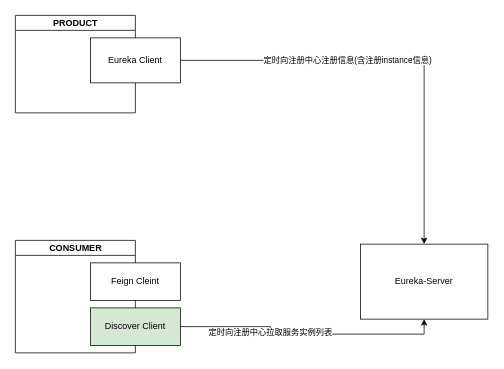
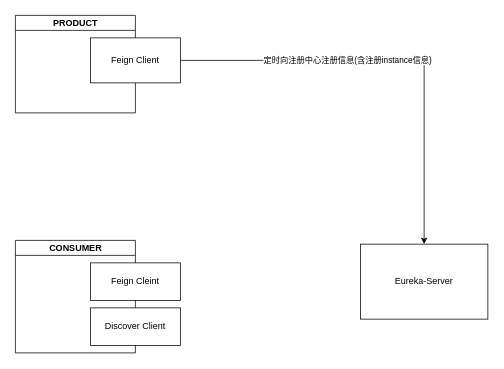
- <mxCell id="9" value="Eureka Client" style="whiteSpace=wrap;html=1;align=center;treeFolding=1;treeMoving=1;container=1;recursiveResize=0;" vertex="1" parent="1"><mxGeometry x="120" y="50" width="120" height="60" as="geometry" /></mxCell>
+ <mxCell id="9" value="Feign Client" style="whiteSpace=wrap;html=1;align=center;treeFolding=1;treeMoving=1;container=1;recursiveResize=0;" vertex="1" parent="1"><mxGeometry x="120" y="50" width="120" height="60" as="geometry" /></mxCell>
- <mxCell id="7" value="&lt;span style=&quot;white-space: normal&quot;&gt;Discover Client&lt;/span&gt;" style="rounded=0;whiteSpace=wrap;html=1;fillColor=#d5e8d4;" vertex="1" parent="5"><mxGeometry x="100" y="90" width="120" height="50" as="geometry" /></mxCell>
+ <mxCell id="7" value="&lt;span style=&quot;white-space: normal&quot;&gt;Discover Client&lt;/span&gt;" style="rounded=0;whiteSpace=wrap;html=1;" vertex="1" parent="5"><mxGeometry x="100" y="90" width="120" height="50" as="geometry" /></mxCell>
- <mxCell id="8" value="定时向注册中心拉取服务实例列表" style="edgeStyle=orthogonalEdgeStyle;rounded=0;orthogonalLoop=1;jettySize=auto;html=1;exitX=1;exitY=0.5;exitDx=0;exitDy=0;entryX=0.5;entryY=1;entryDx=0;entryDy=0;" edge="1" parent="1" source="7" target="3"><mxGeometry x="-0.281" relative="1" as="geometry"><mxPoint as="offset" /></mxGeometry></mxCell>
